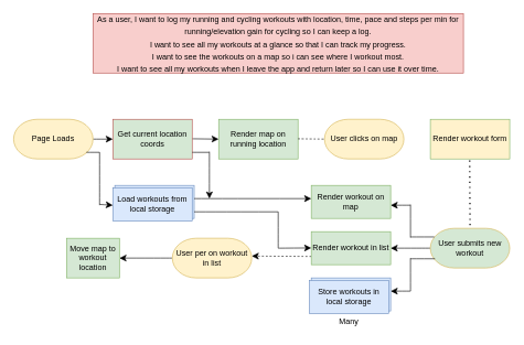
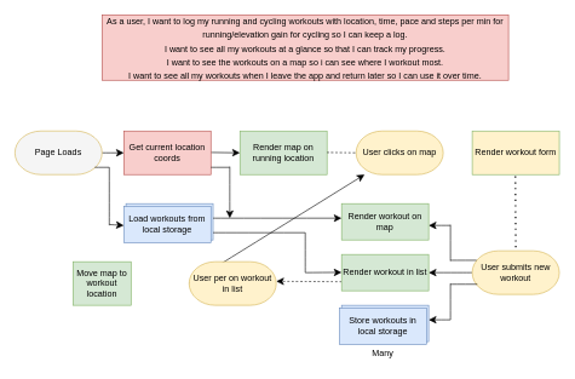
- <mxCell id="4" value="Page Loads" style="rounded=1;whiteSpace=wrap;html=1;arcSize=60;fillColor=#fff2cc;strokeColor=#d6b656;" vertex="1" parent="1"><mxGeometry y="180" width="120" height="60" as="geometry" x="20" /></mxCell>
+ <mxCell id="4" value="Page Loads" style="rounded=1;whiteSpace=wrap;html=1;arcSize=60;fillColor=#f5f5f5;strokeColor=#d6b656;" vertex="1" parent="1"><mxGeometry y="180" width="120" height="60" as="geometry" x="20" /></mxCell>
- <mxCell id="6" value="Get current location coords" style="rounded=0;whiteSpace=wrap;html=1;fillColor=#d5e8d4;strokeColor=#b85450;" vertex="1" parent="1"><mxGeometry x="170" y="180" width="120" height="60" as="geometry" /></mxCell>
+ <mxCell id="6" value="Get current location coords" style="rounded=0;whiteSpace=wrap;html=1;fillColor=#f8cecc;strokeColor=#b85450;" vertex="1" parent="1"><mxGeometry x="170" y="180" width="120" height="60" as="geometry" /></mxCell>
- <mxCell id="13" value="User submits new workout" style="rounded=1;whiteSpace=wrap;html=1;arcSize=60;fillColor=#d5e8d4;strokeColor=#d6b656;" vertex="1" parent="1"><mxGeometry x="650" y="345" width="120" height="60" as="geometry" /></mxCell>
+ <mxCell id="13" value="User submits new workout" style="rounded=1;whiteSpace=wrap;html=1;arcSize=60;fillColor=#fff2cc;strokeColor=#d6b656;" vertex="1" parent="1"><mxGeometry x="650" y="345" width="120" height="60" as="geometry" /></mxCell>
- <mxCell id="37" style="edgeStyle=none;curved=1;rounded=0;orthogonalLoop=1;jettySize=auto;html=1;exitX=0;exitY=0.5;exitDx=0;exitDy=0;entryX=1;entryY=0.5;entryDx=0;entryDy=0;fontSize=12;startSize=8;endSize=8;" edge="1" parent="1" source="38" target="39"><mxGeometry relative="1" as="geometry" /></mxCell>
+ <mxCell id="37" style="edgeStyle=none;curved=1;rounded=0;orthogonalLoop=1;jettySize=auto;html=1;exitX=0;exitY=0.5;exitDx=0;exitDy=0;fontSize=12;startSize=8;endSize=8;" edge="1" parent="1" source="38" target="9"><mxGeometry relative="1" as="geometry" /></mxCell>
